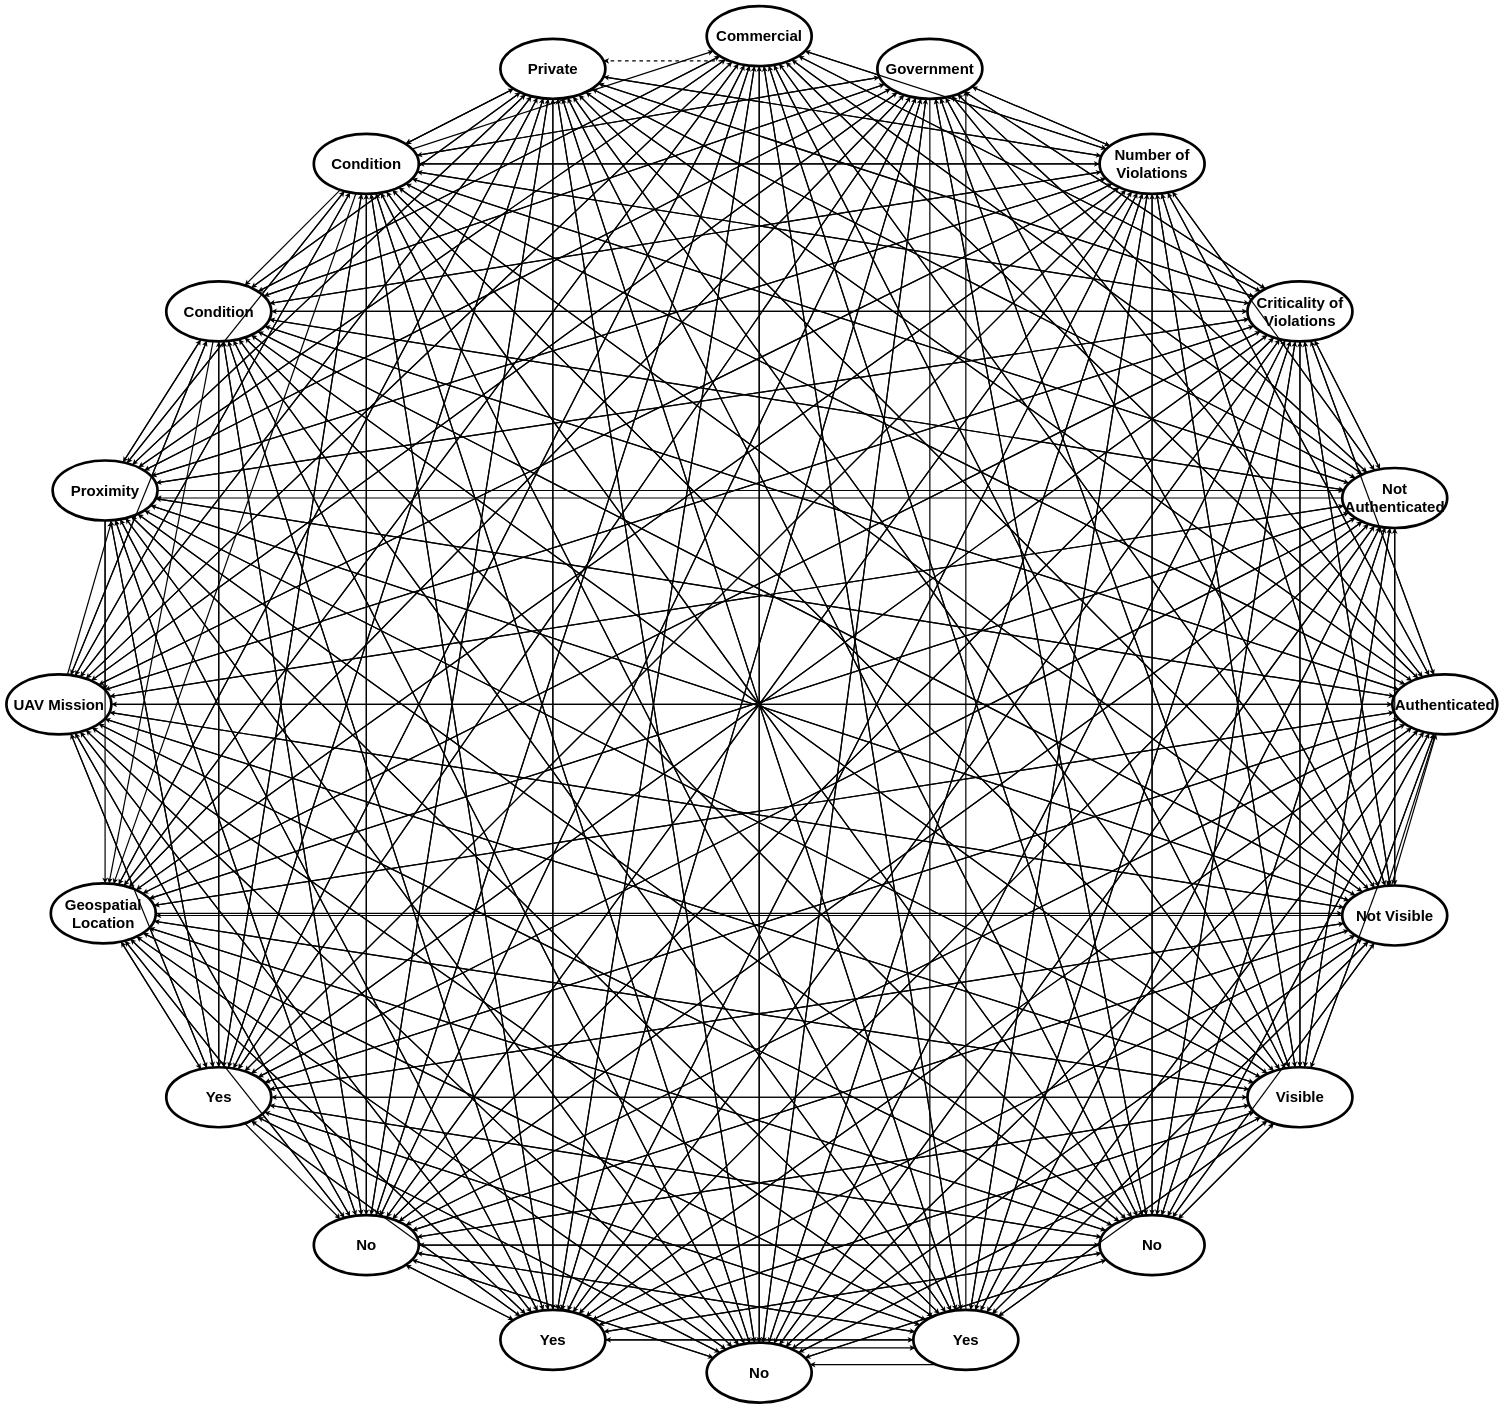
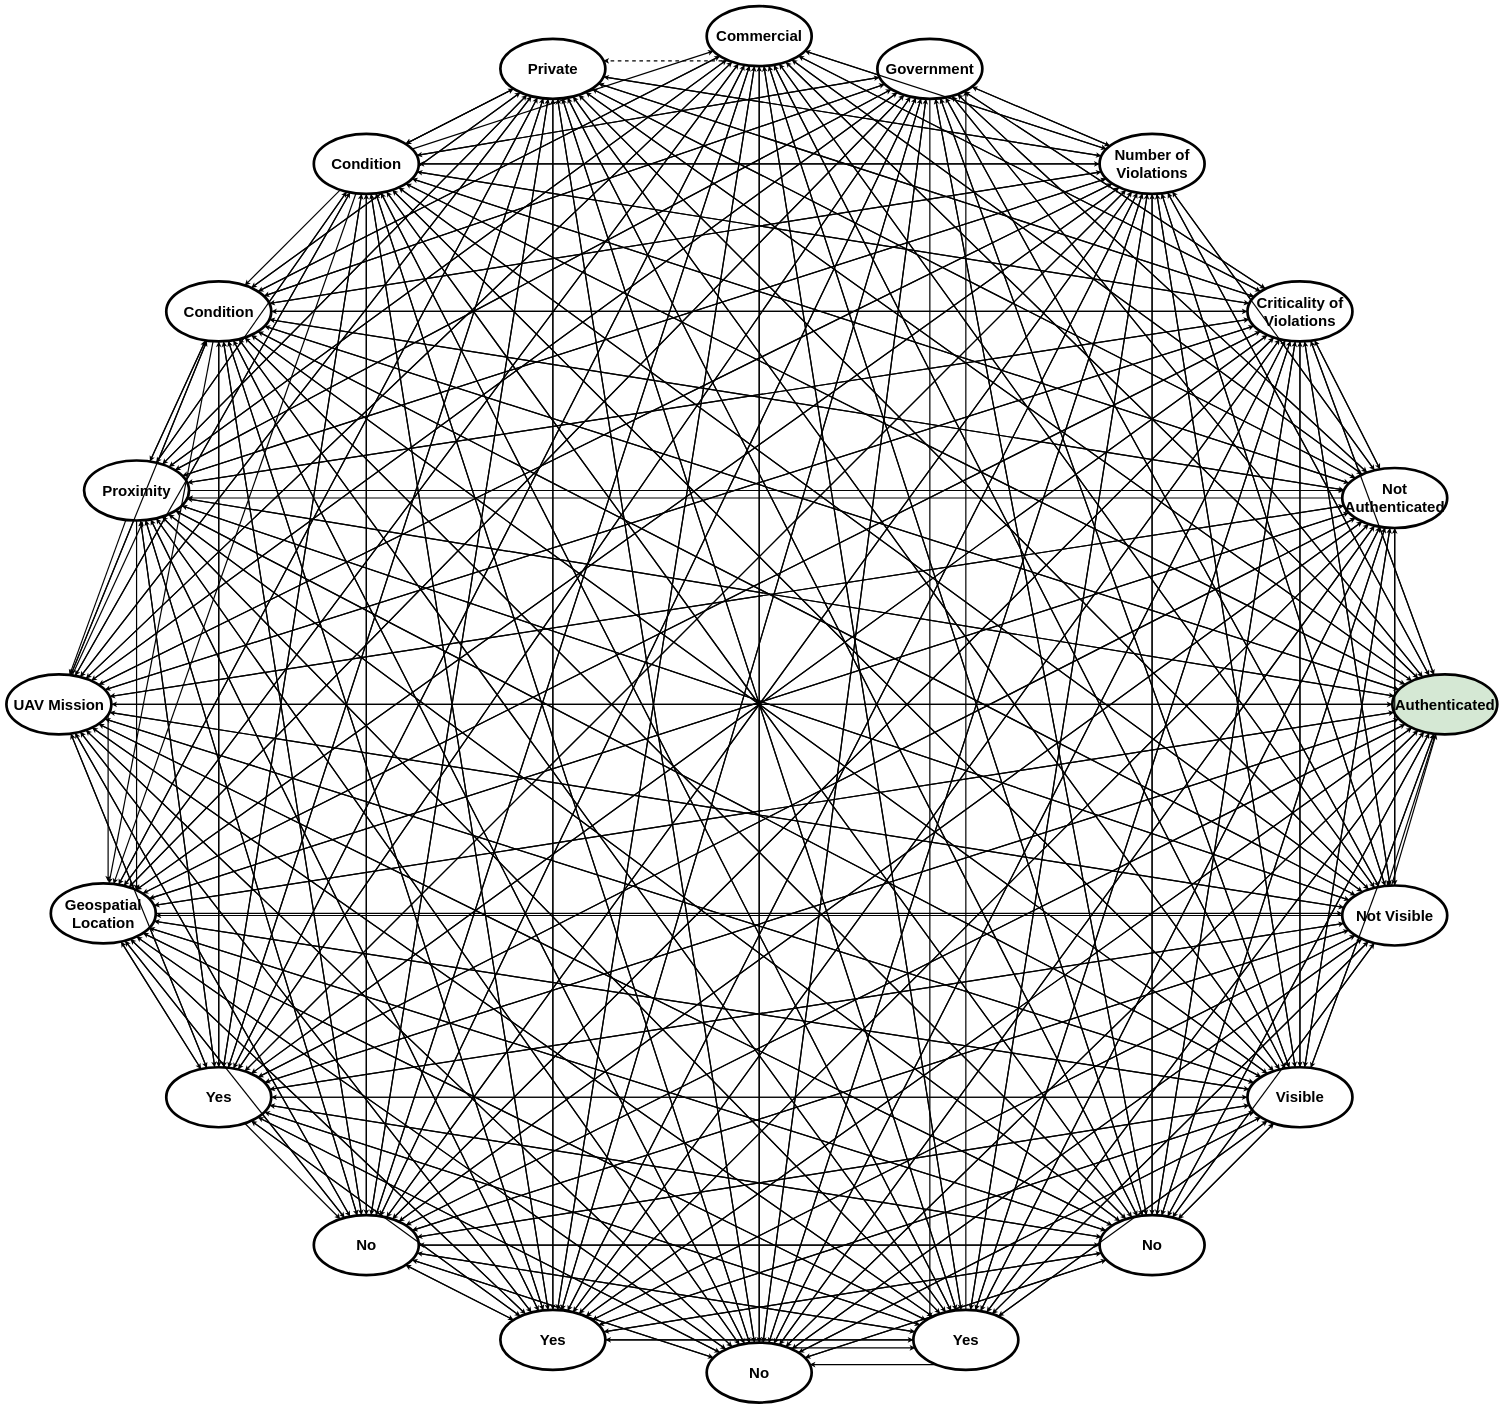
- <mxCell id="339" value="Proximity" style="ellipse;whiteSpace=wrap;html=1;strokeWidth=9;fontSize=50;fontStyle=1" parent="1" vertex="1"><mxGeometry x="174" y="1535" width="350" height="200" as="geometry" /></mxCell>
+ <mxCell id="339" value="Proximity" style="ellipse;whiteSpace=wrap;html=1;strokeWidth=9;fontSize=50;fontStyle=1" parent="1" vertex="1"><mxGeometry x="279" y="1535" width="350" height="200" as="geometry" /></mxCell>
- <mxCell id="130" value="Authenticated" style="ellipse;whiteSpace=wrap;html=1;strokeWidth=9;fontSize=50;fontStyle=1" parent="1" vertex="1"><mxGeometry x="4641" y="2248" width="350" height="200" as="geometry" /></mxCell>
+ <mxCell id="130" value="Authenticated" style="ellipse;whiteSpace=wrap;html=1;strokeWidth=9;fontSize=50;fontStyle=1;fillColor=#d5e8d4;" parent="1" vertex="1"><mxGeometry x="4641" y="2248" width="350" height="200" as="geometry" /></mxCell>
+ <mxCell id="315" style="edgeStyle=orthogonalEdgeStyle;rounded=0;orthogonalLoop=1;jettySize=auto;html=1;noEdgeStyle=1;orthogonal=1;strokeWidth=4;fontSize=22;entryX=0.546;entryY=-0.031;entryDx=0;entryDy=0;entryPerimeter=0;" parent="1" source="319" target="299" edge="1"><mxGeometry relative="1" as="geometry" /></mxCell>
